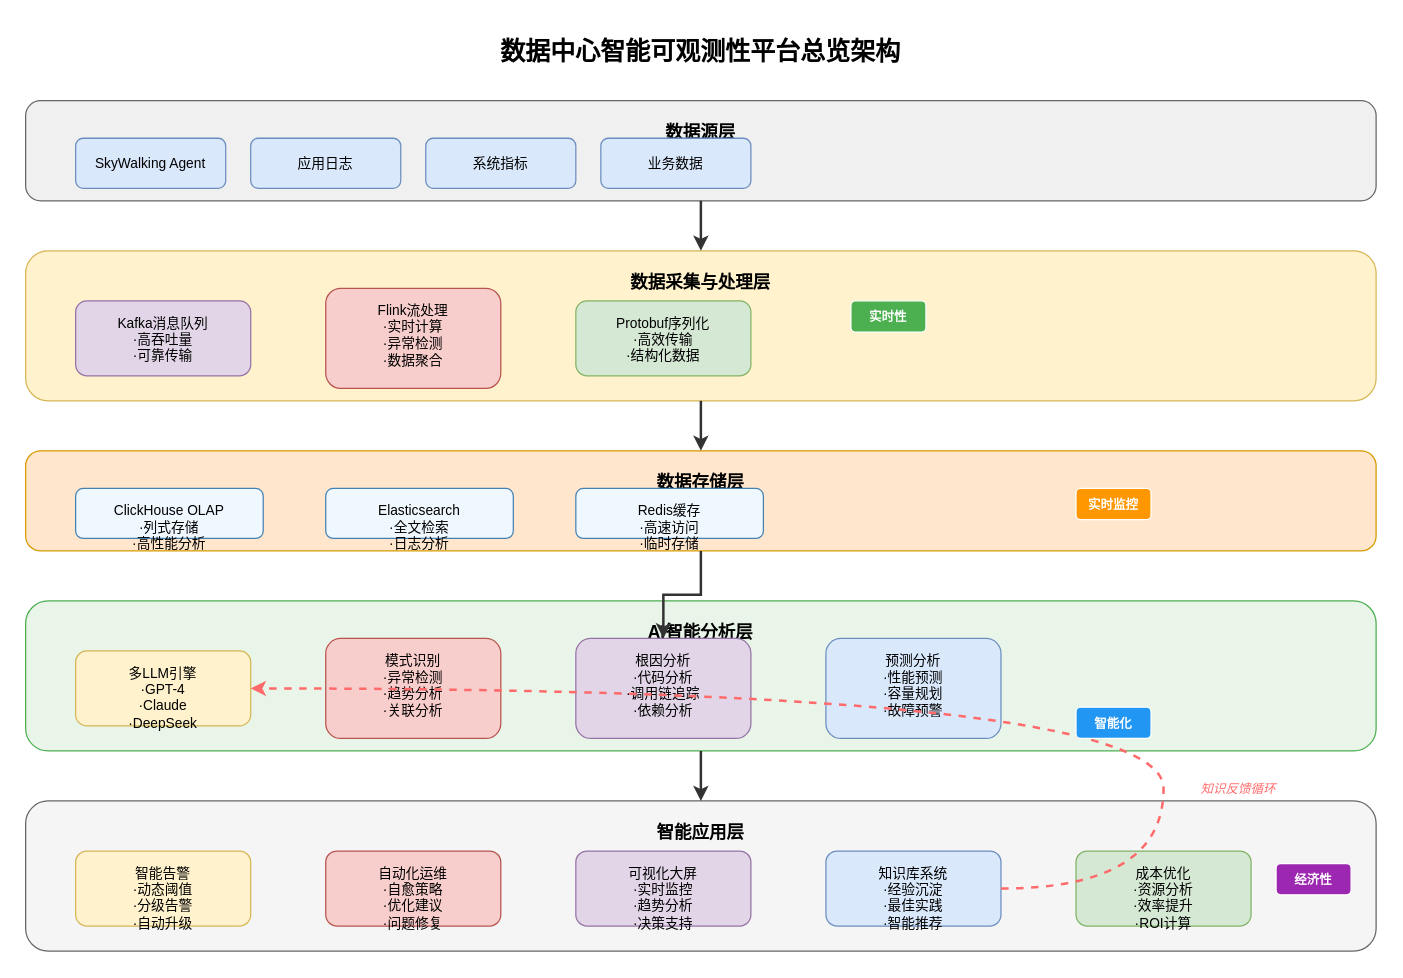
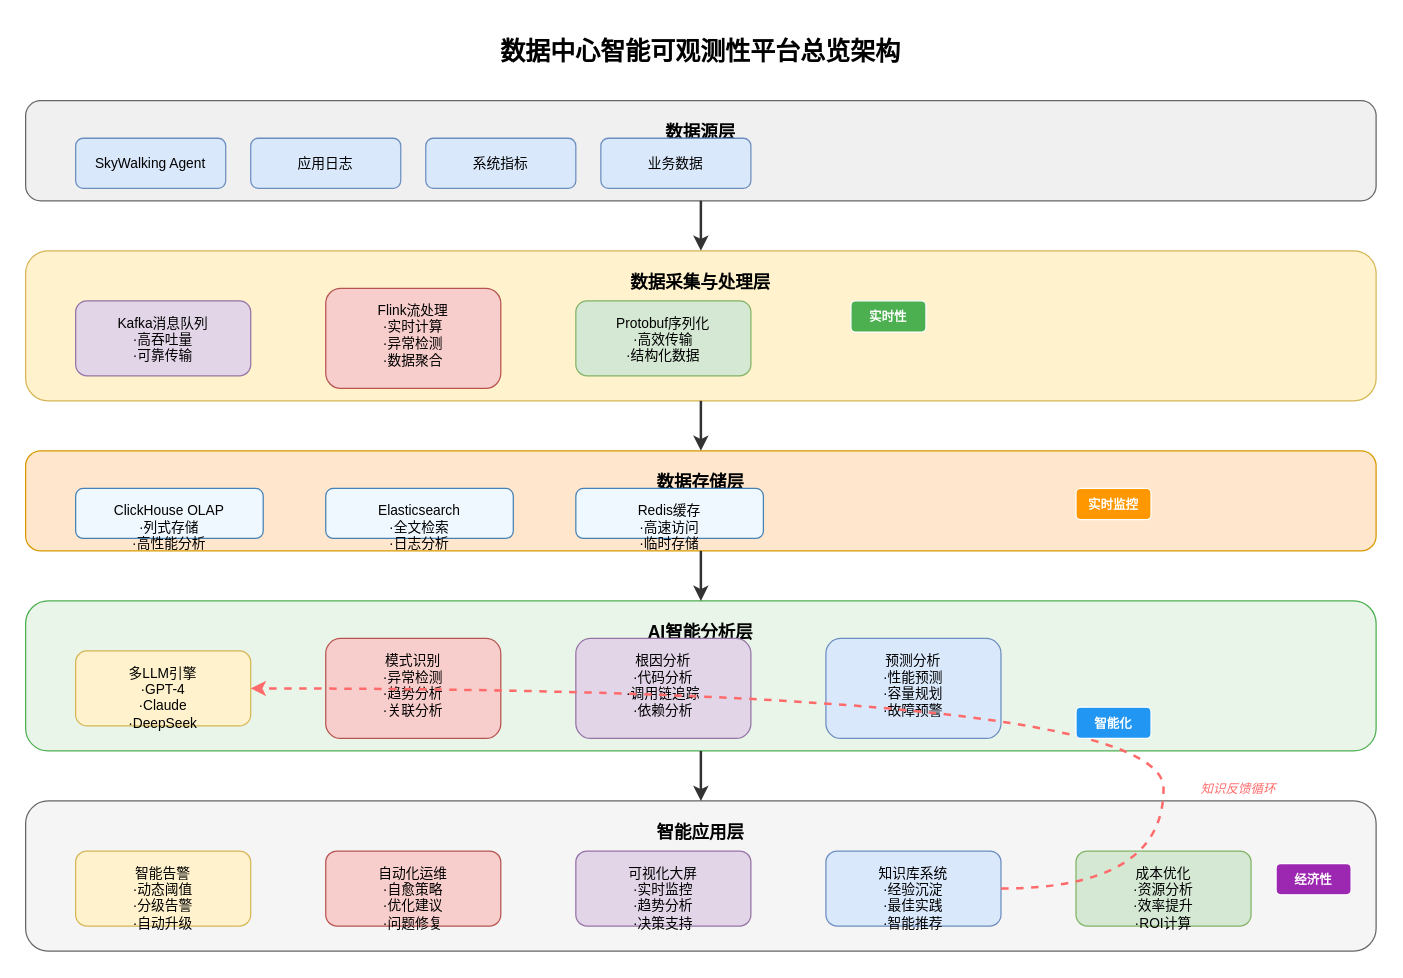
- <mxCell id="29" value="" style="edgeStyle=orthogonalEdgeStyle;rounded=0;orthogonalLoop=1;jettySize=auto;html=1;strokeWidth=2;fillColor=#333333;strokeColor=#333333;" parent="1" source="12" target="19" edge="1"><mxGeometry relative="1" as="geometry" /></mxCell>
+ <mxCell id="29" value="" style="edgeStyle=orthogonalEdgeStyle;rounded=0;orthogonalLoop=1;jettySize=auto;html=1;strokeWidth=2;fillColor=#333333;strokeColor=#333333;" parent="1" source="12" target="16" edge="1"><mxGeometry relative="1" as="geometry" /></mxCell>
